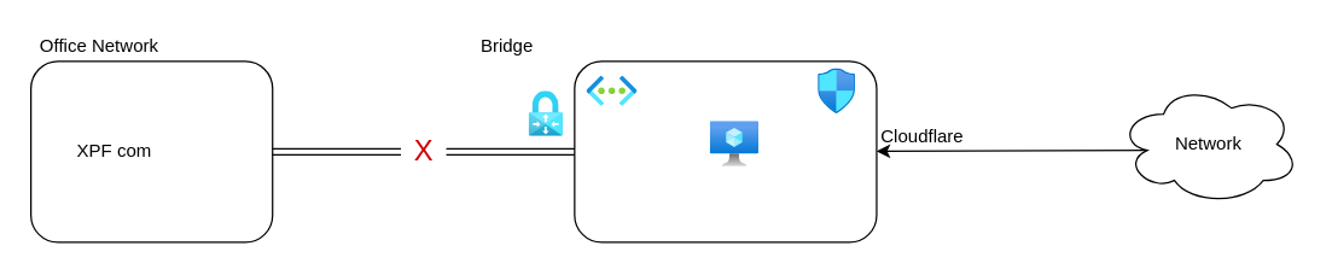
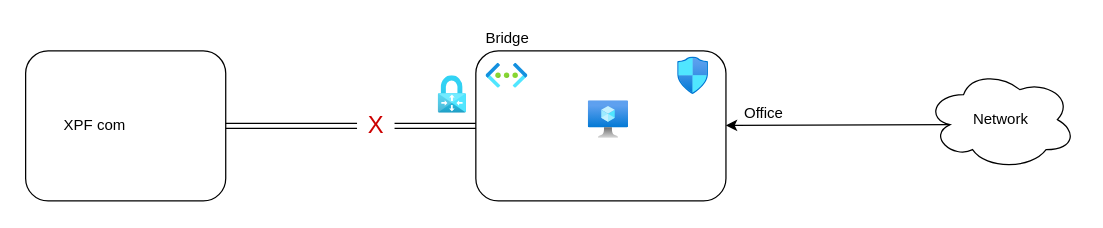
- <mxCell id="5" value="Office Network" style="text;html=1;align=center;verticalAlign=middle;resizable=0;points=[];autosize=1;strokeColor=none;fillColor=none;" vertex="1" parent="1"><mxGeometry x="20" y="20" width="90" height="20" as="geometry" /></mxCell>
- <mxCell id="6" value="Bridge" style="text;html=1;align=center;verticalAlign=middle;resizable=0;points=[];autosize=1;strokeColor=none;fillColor=none;" vertex="1" parent="1"><mxGeometry x="310" y="20" width="50" height="20" as="geometry" /></mxCell>
+ <mxCell id="6" value="Bridge" style="text;html=1;align=center;verticalAlign=middle;resizable=0;points=[];autosize=1;strokeColor=none;fillColor=none;" vertex="1" parent="1"><mxGeometry x="380" y="20" width="50" height="20" as="geometry" /></mxCell>
- <mxCell id="13" value="Cloudflare" style="text;html=1;align=center;verticalAlign=middle;resizable=0;points=[];autosize=1;strokeColor=none;fillColor=none;" vertex="1" parent="1"><mxGeometry x="575" y="80" width="70" height="20" as="geometry" /></mxCell>
+ <mxCell id="13" value="Office" style="text;html=1;align=center;verticalAlign=middle;resizable=0;points=[];autosize=1;strokeColor=none;fillColor=none;" vertex="1" parent="1"><mxGeometry x="575" y="80" width="70" height="20" as="geometry" /></mxCell>
- <mxCell id="15" value="X" style="text;html=1;align=center;verticalAlign=middle;resizable=0;points=[];autosize=1;strokeColor=none;fillColor=none;strokeWidth=1;fontSize=19;fontColor=#CC0000;" vertex="1" parent="1"><mxGeometry x="265" y="85" width="30" height="30" as="geometry" /></mxCell>
+ <mxCell id="15" value="X" style="text;html=1;align=center;verticalAlign=middle;resizable=0;points=[];autosize=1;strokeColor=none;fillColor=none;strokeWidth=1;fontSize=19;fontColor=#CC0000;" vertex="1" parent="1"><mxGeometry x="285" y="85" width="30" height="30" as="geometry" /></mxCell>
